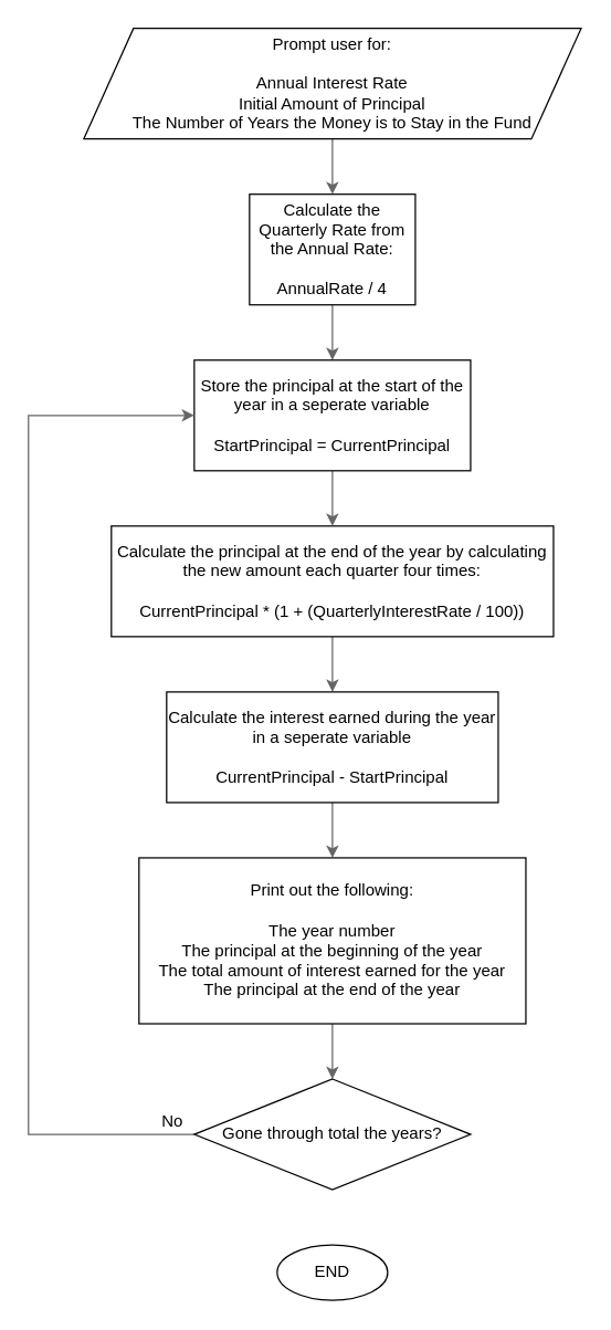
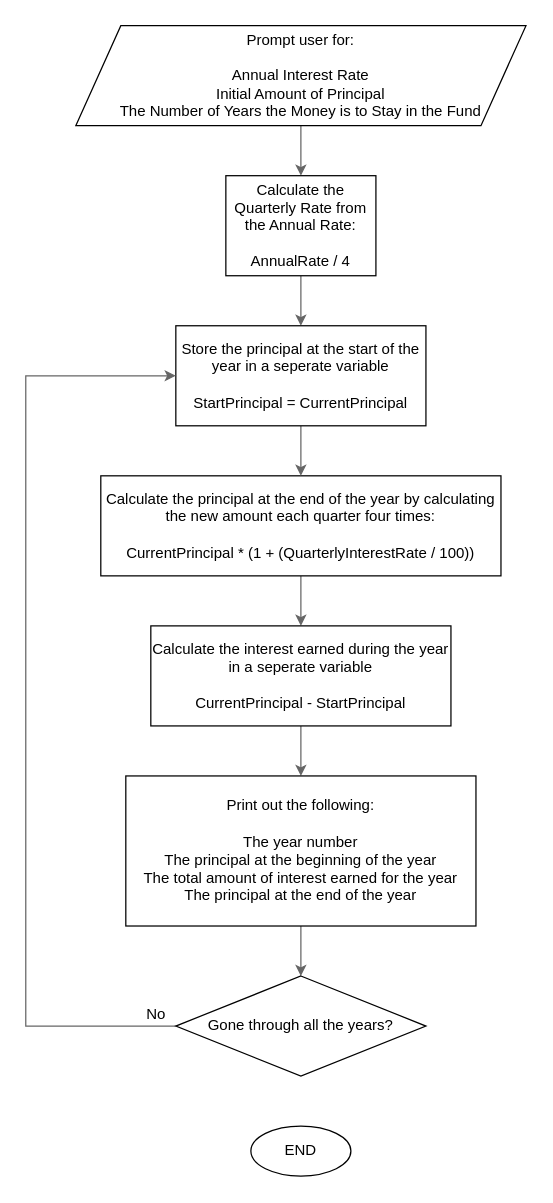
- <mxCell id="16" value="Gone through total the years?" style="rhombus;whiteSpace=wrap;html=1;" vertex="1" parent="1"><mxGeometry x="140" y="780" width="200" height="80" as="geometry" /></mxCell>
+ <mxCell id="16" value="Gone through all the years?" style="rhombus;whiteSpace=wrap;html=1;" vertex="1" parent="1"><mxGeometry x="140" y="780" width="200" height="80" as="geometry" /></mxCell>
